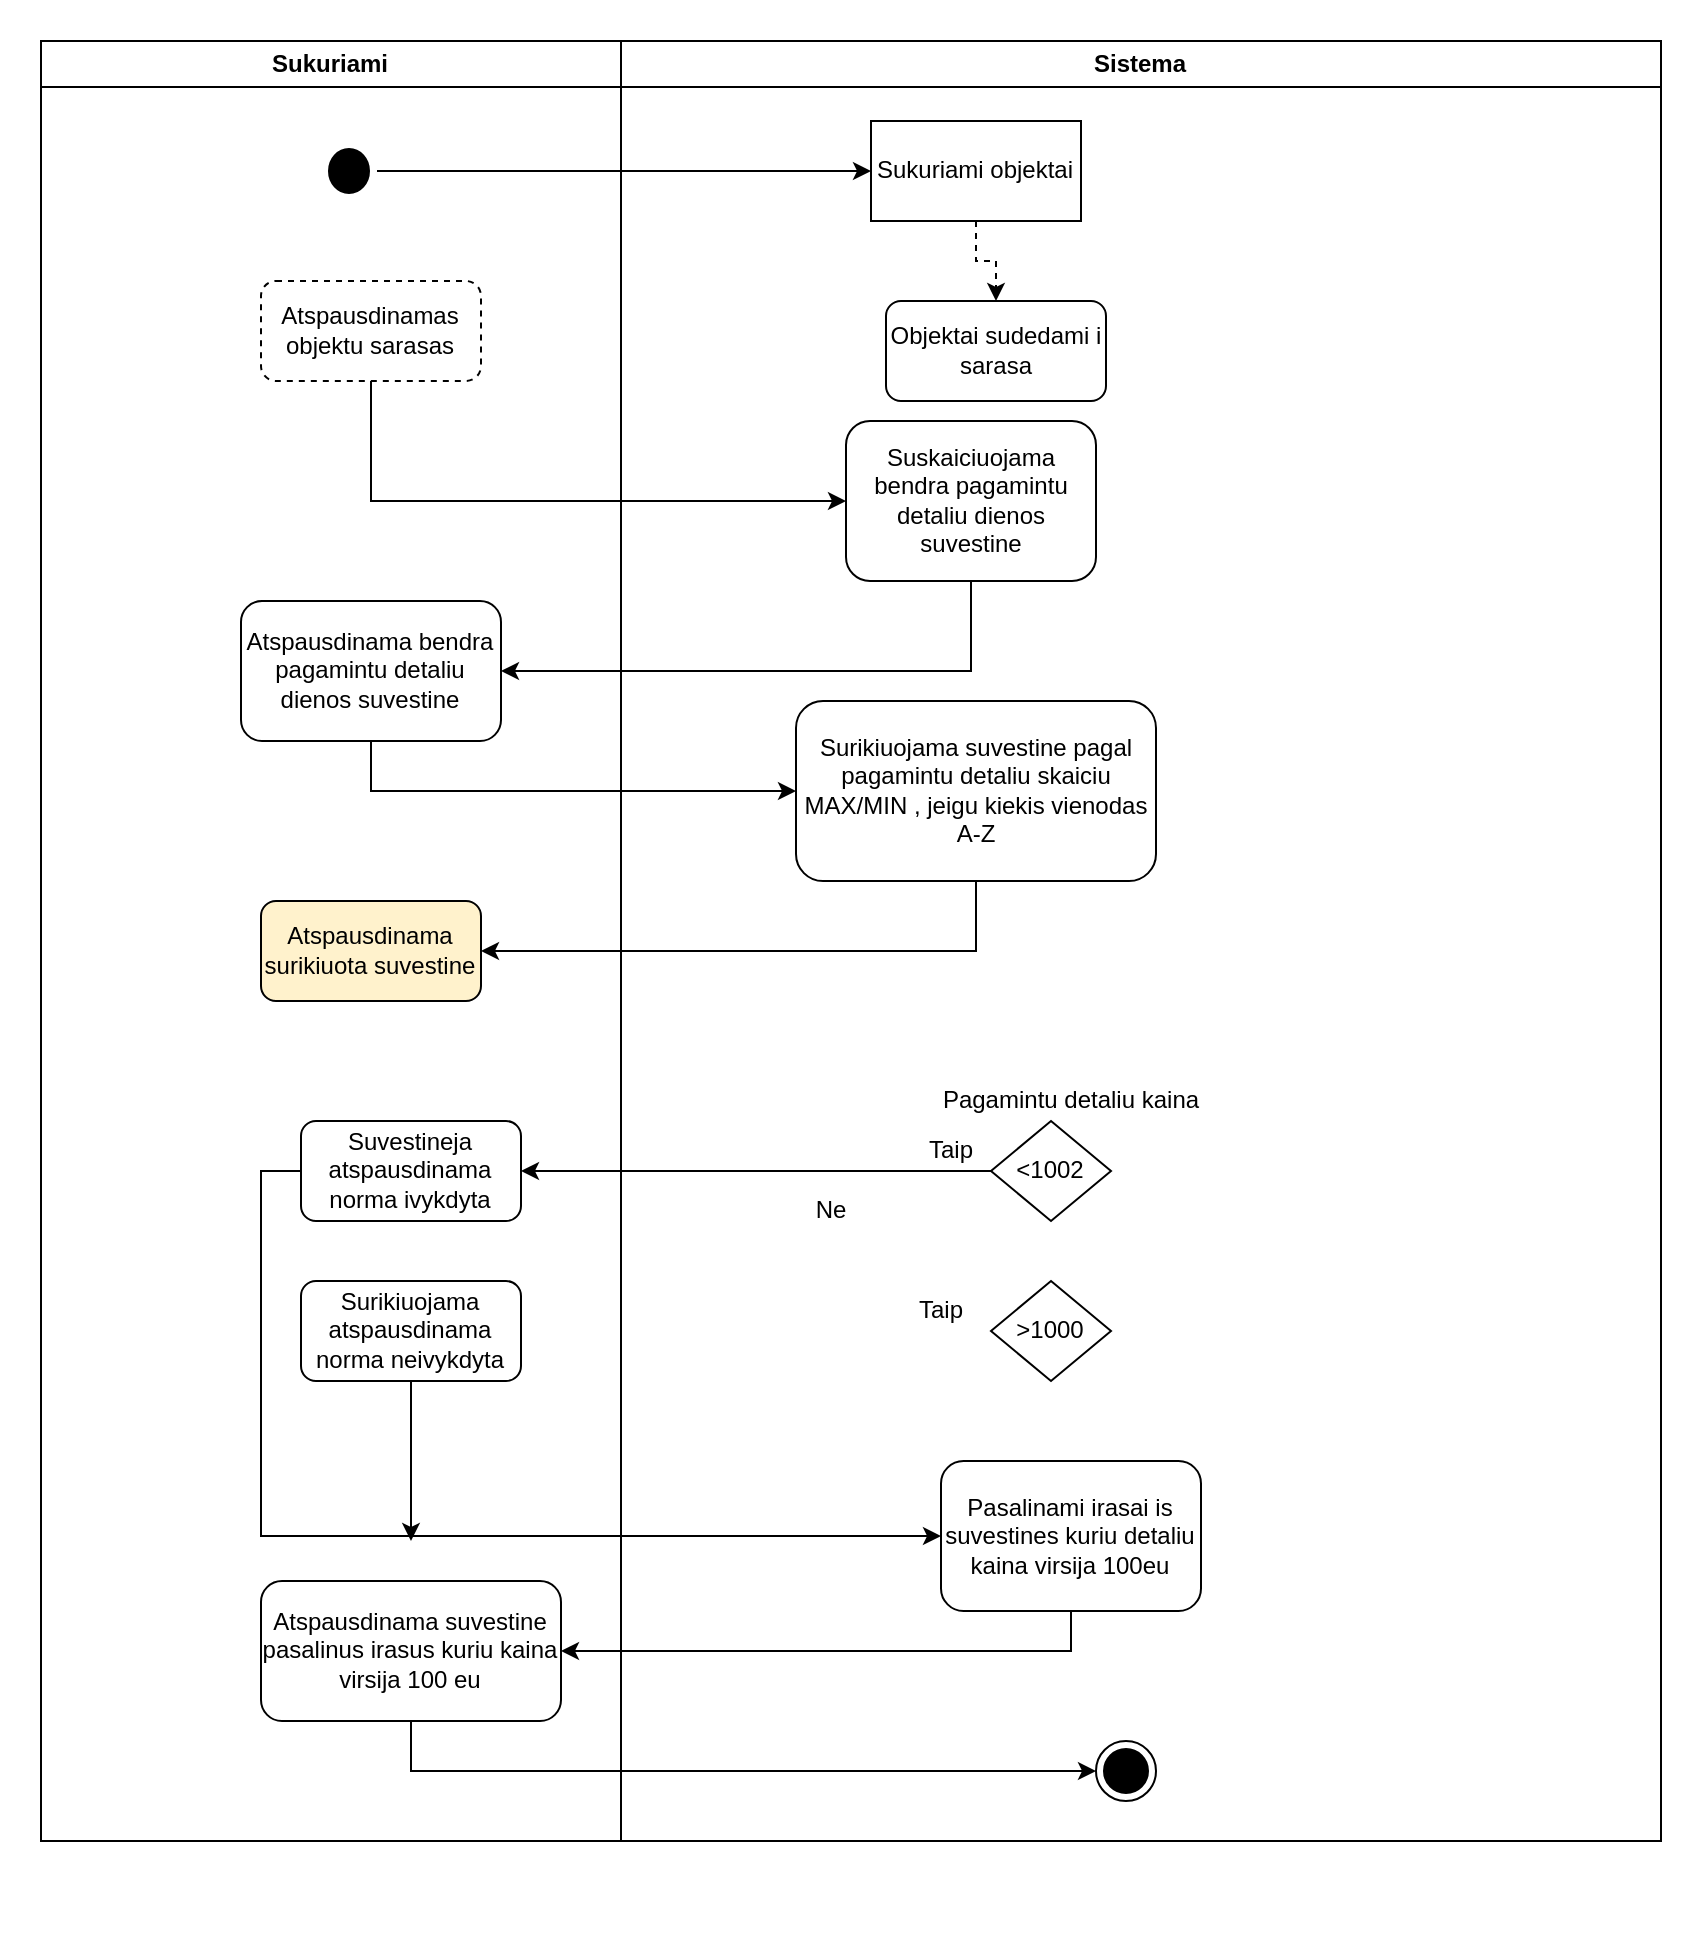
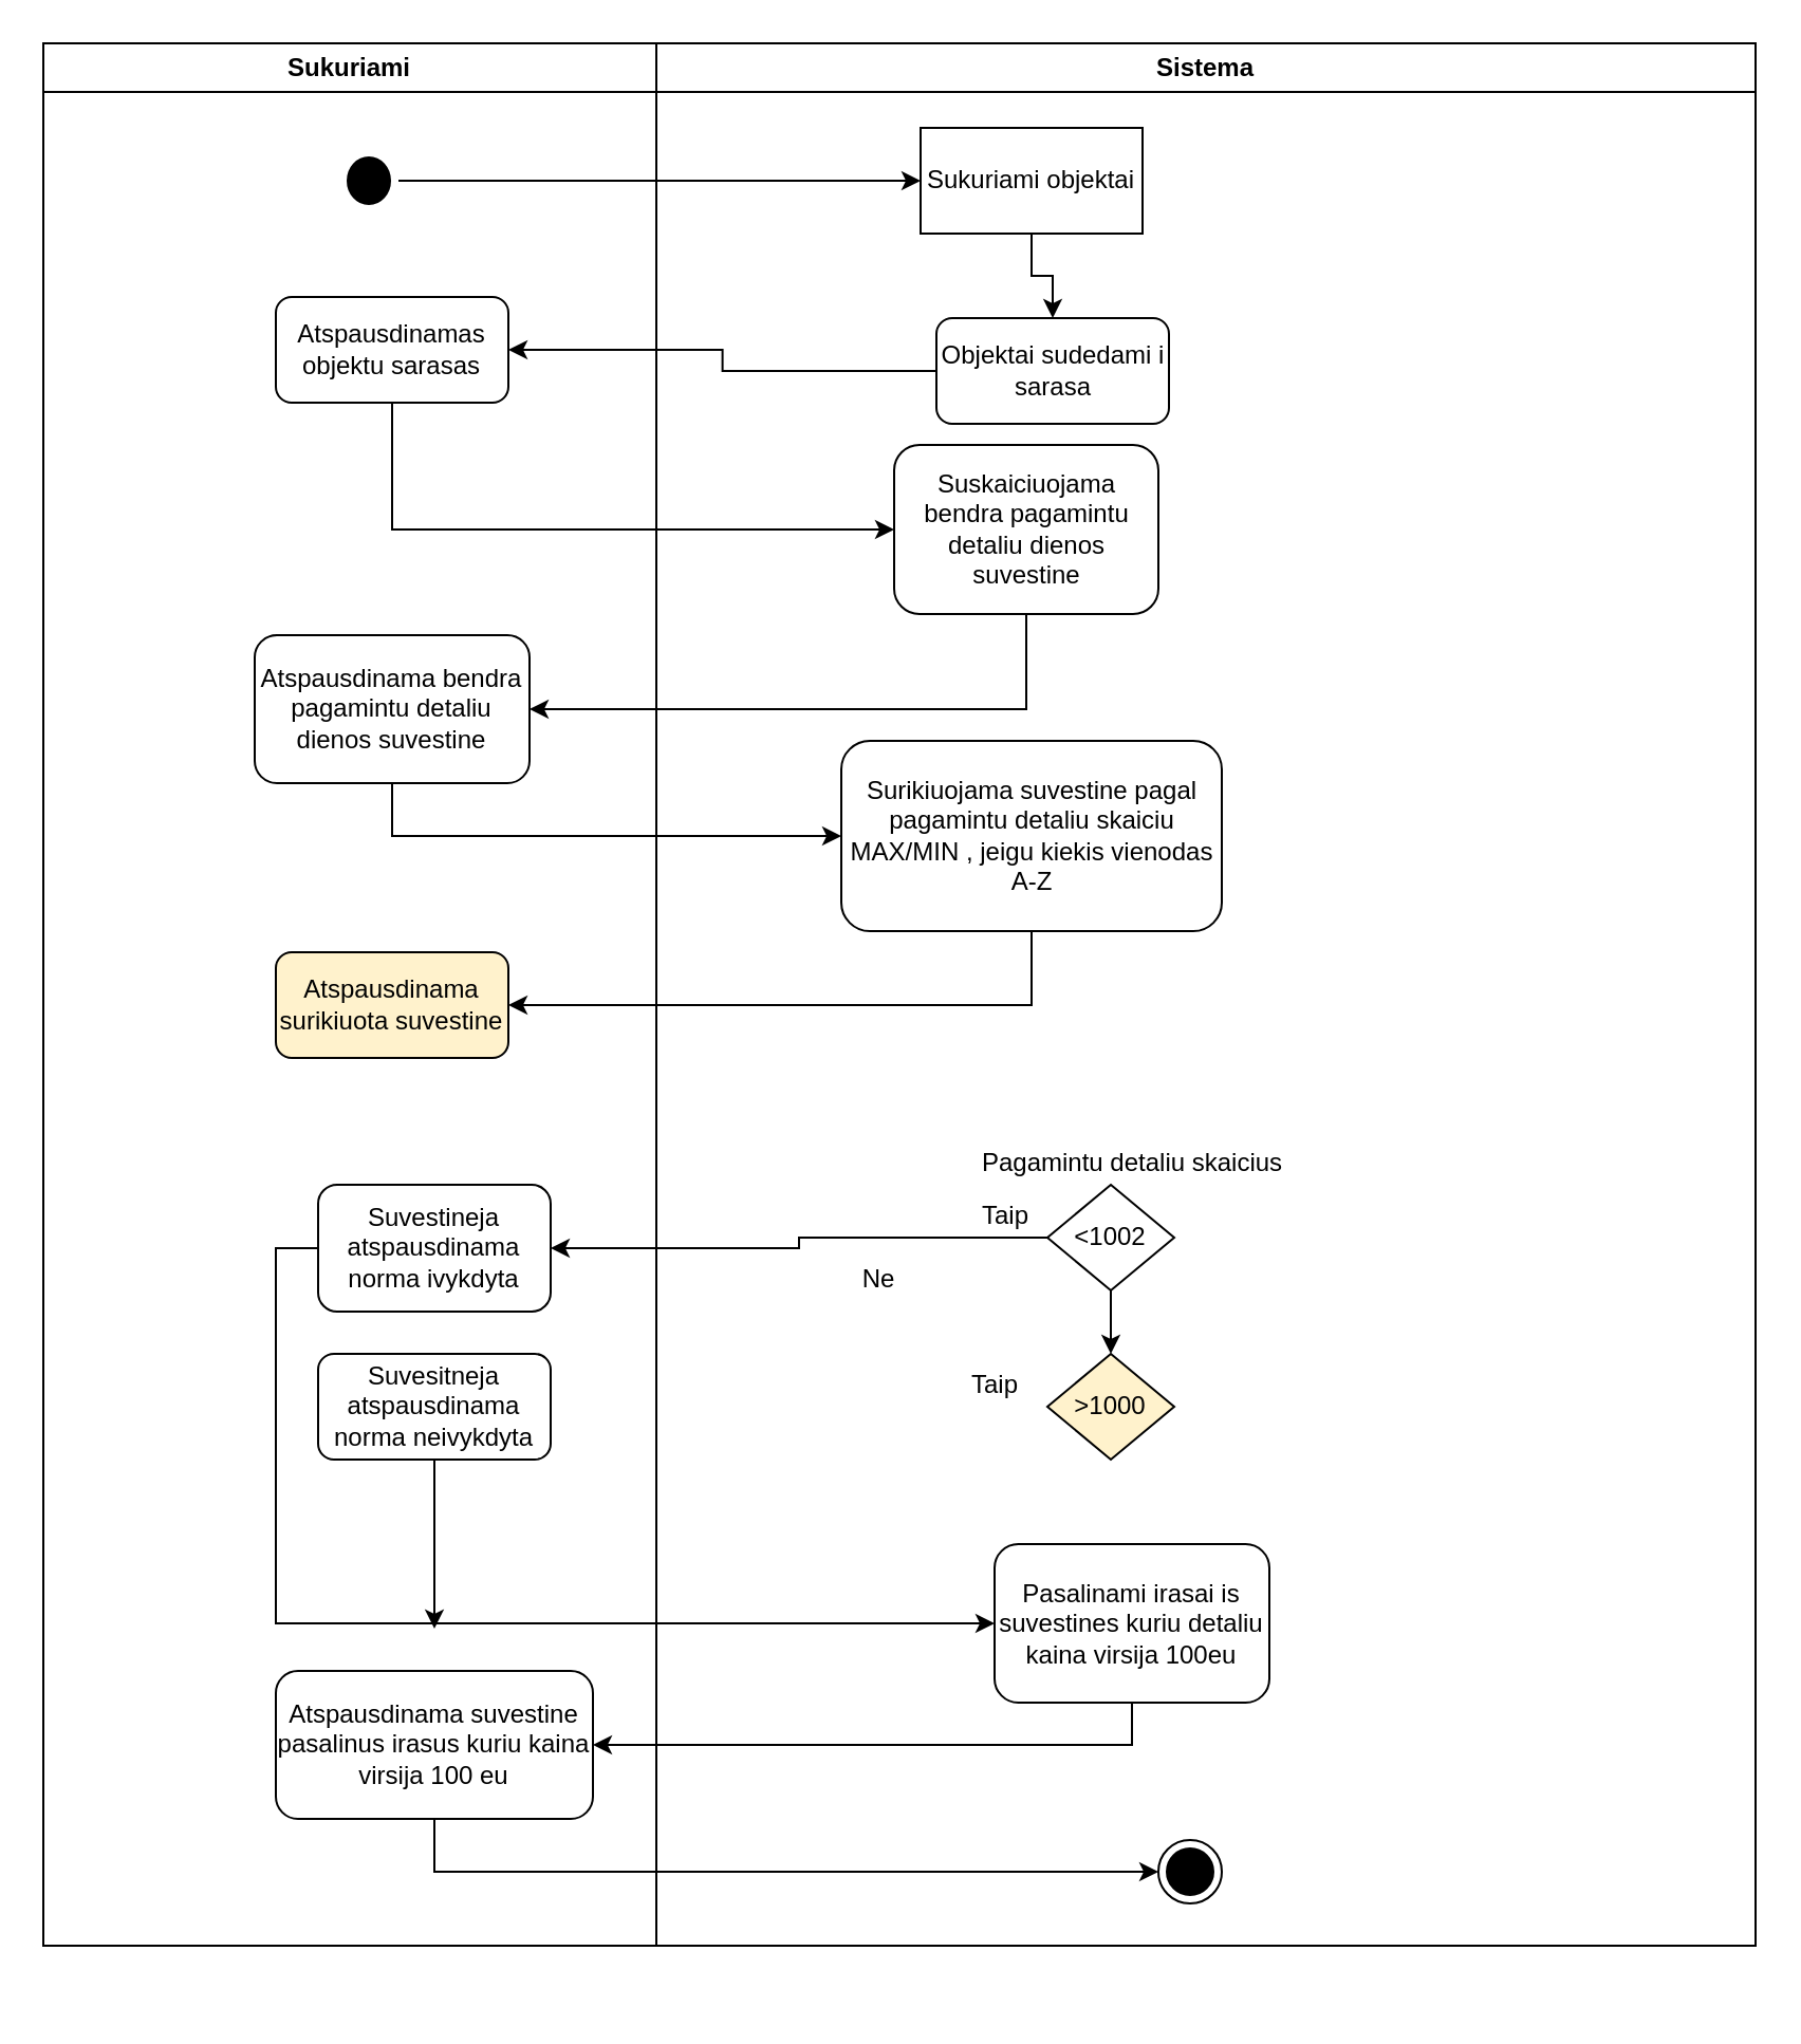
- <mxCell id="4" style="edgeStyle=orthogonalEdgeStyle;rounded=0;orthogonalLoop=1;jettySize=auto;html=1;exitX=0.5;exitY=1;exitDx=0;exitDy=0;dashed=1;" edge="1" parent="2" source="5" target="6"><mxGeometry relative="1" as="geometry" /></mxCell>
+ <mxCell id="4" style="edgeStyle=orthogonalEdgeStyle;rounded=0;orthogonalLoop=1;jettySize=auto;html=1;exitX=0.5;exitY=1;exitDx=0;exitDy=0;" edge="1" parent="2" source="5" target="6"><mxGeometry relative="1" as="geometry" /></mxCell>
- <mxCell id="19" value="Atspausdinamas objektu sarasas" style="rounded=1;whiteSpace=wrap;html=1;shadow=0;dashed=1;" vertex="1" parent="17"><mxGeometry x="110" y="120" width="110" height="50" as="geometry" /></mxCell>
+ <mxCell id="19" value="Atspausdinamas objektu sarasas" style="rounded=1;whiteSpace=wrap;html=1;shadow=0;" vertex="1" parent="17"><mxGeometry x="110" y="120" width="110" height="50" as="geometry" /></mxCell>
+ <mxCell id="39" style="edgeStyle=orthogonalEdgeStyle;rounded=0;orthogonalLoop=1;jettySize=auto;html=1;exitX=0;exitY=0.5;exitDx=0;exitDy=0;" edge="1" parent="1" source="6" target="19"><mxGeometry relative="1" as="geometry" /></mxCell>
- <mxCell id="15" value="&lt;div&gt;Pagamintu detaliu kaina&lt;/div&gt;" style="text;html=1;align=center;verticalAlign=middle;resizable=0;points=[];;autosize=1;" vertex="1" parent="2"><mxGeometry x="145" y="520" width="160" height="20" as="geometry" /></mxCell>
+ <mxCell id="15" value="&lt;div&gt;Pagamintu detaliu skaicius&lt;/div&gt;" style="text;html=1;align=center;verticalAlign=middle;resizable=0;points=[];;autosize=1;" vertex="1" parent="2"><mxGeometry x="145" y="520" width="160" height="20" as="geometry" /></mxCell>
- <mxCell id="22" value="Suvestineja atspausdinama norma ivykdyta" style="rounded=1;whiteSpace=wrap;html=1;shadow=0;" vertex="1" parent="17"><mxGeometry x="130" y="540" width="110" height="50" as="geometry" /></mxCell>
+ <mxCell id="22" value="Suvestineja atspausdinama norma ivykdyta" style="rounded=1;whiteSpace=wrap;html=1;shadow=0;" vertex="1" parent="17"><mxGeometry x="130" y="540" width="110" height="60" as="geometry" /></mxCell>
+ <mxCell id="9" style="edgeStyle=orthogonalEdgeStyle;rounded=0;orthogonalLoop=1;jettySize=auto;html=1;exitX=0.5;exitY=1;exitDx=0;exitDy=0;" edge="1" parent="2" source="10" target="11"><mxGeometry relative="1" as="geometry" /></mxCell>
- <mxCell id="23" value="Surikiuojama atspausdinama norma neivykdyta" style="rounded=1;whiteSpace=wrap;html=1;shadow=0;" vertex="1" parent="17"><mxGeometry x="130" y="620" width="110" height="50" as="geometry" /></mxCell>
+ <mxCell id="23" value="Suvesitneja atspausdinama norma neivykdyta" style="rounded=1;whiteSpace=wrap;html=1;shadow=0;" vertex="1" parent="17"><mxGeometry x="130" y="620" width="110" height="50" as="geometry" /></mxCell>
- <mxCell id="11" value="&amp;gt;1000" style="rhombus;whiteSpace=wrap;html=1;" vertex="1" parent="2"><mxGeometry x="185" y="620" width="60" height="50" as="geometry" /></mxCell>
+ <mxCell id="11" value="&amp;gt;1000" style="rhombus;whiteSpace=wrap;html=1;fillColor=#fff2cc;" vertex="1" parent="2"><mxGeometry x="185" y="620" width="60" height="50" as="geometry" /></mxCell>
